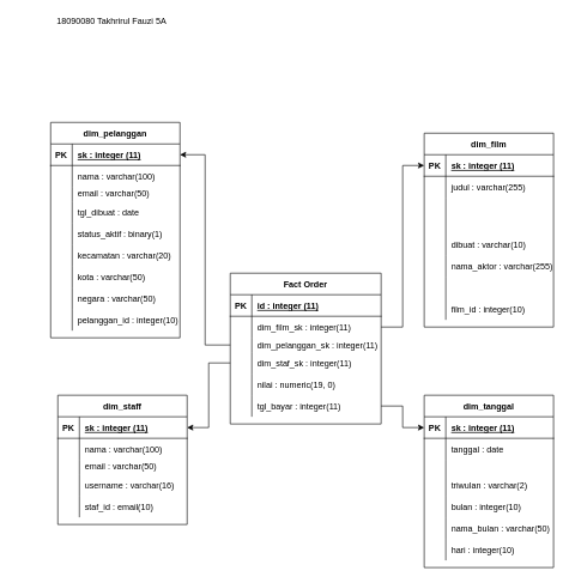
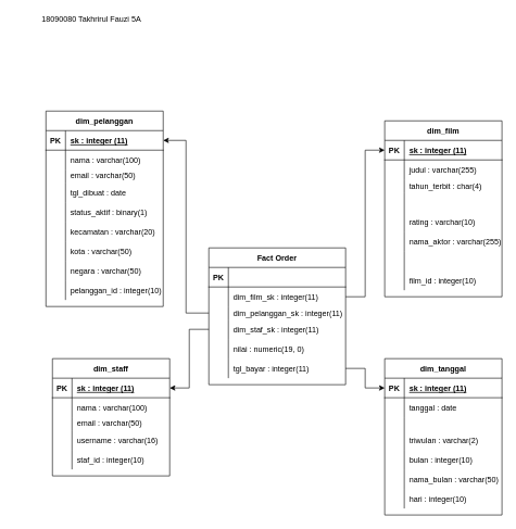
- <mxCell id="113" value="18090080 Takhrirul Fauzi 5A" style="text;html=1;strokeColor=none;fillColor=none;align=center;verticalAlign=middle;whiteSpace=wrap;rounded=0;" parent="1" vertex="1"><mxGeometry x="35" y="20" width="240" height="20" as="geometry" /></mxCell>
+ <mxCell id="113" value="18090080 Takhrirul Fauzi 5A" style="text;html=1;strokeColor=none;fillColor=none;align=center;verticalAlign=middle;whiteSpace=wrap;rounded=0;" parent="1" vertex="1"><mxGeometry x="20" y="20" width="240" height="20" as="geometry" /></mxCell>
+ <mxCell id="76" value="tahun_terbit : char(4)" style="shape=partialRectangle;connectable=0;fillColor=none;top=0;left=0;bottom=0;right=0;align=left;spacingLeft=6;overflow=hidden;" parent="74" vertex="1"><mxGeometry x="30" width="150" height="20" as="geometry" /></mxCell>
- <mxCell id="81" value="dibuat : varchar(10)" style="shape=partialRectangle;connectable=0;fillColor=none;top=0;left=0;bottom=0;right=0;align=left;spacingLeft=6;overflow=hidden;" parent="79" vertex="1"><mxGeometry x="30" width="150" height="30" as="geometry" /></mxCell>
+ <mxCell id="81" value="rating : varchar(10)" style="shape=partialRectangle;connectable=0;fillColor=none;top=0;left=0;bottom=0;right=0;align=left;spacingLeft=6;overflow=hidden;" parent="79" vertex="1"><mxGeometry x="30" width="150" height="30" as="geometry" /></mxCell>
- <mxCell id="93" value="id : integer (11)" style="shape=partialRectangle;connectable=0;fillColor=none;top=0;left=0;bottom=0;right=0;align=left;spacingLeft=6;fontStyle=5;overflow=hidden;" parent="91" vertex="1"><mxGeometry x="30" width="180" height="30" as="geometry" /></mxCell>
- <mxCell id="17" value="staf_id : email(10)" style="shape=partialRectangle;connectable=0;fillColor=none;top=0;left=0;bottom=0;right=0;align=left;spacingLeft=6;overflow=hidden;" parent="15" vertex="1"><mxGeometry x="30" width="150" height="30" as="geometry" /></mxCell>
+ <mxCell id="17" value="staf_id : integer(10)" style="shape=partialRectangle;connectable=0;fillColor=none;top=0;left=0;bottom=0;right=0;align=left;spacingLeft=6;overflow=hidden;" parent="15" vertex="1"><mxGeometry x="30" width="150" height="30" as="geometry" /></mxCell>
